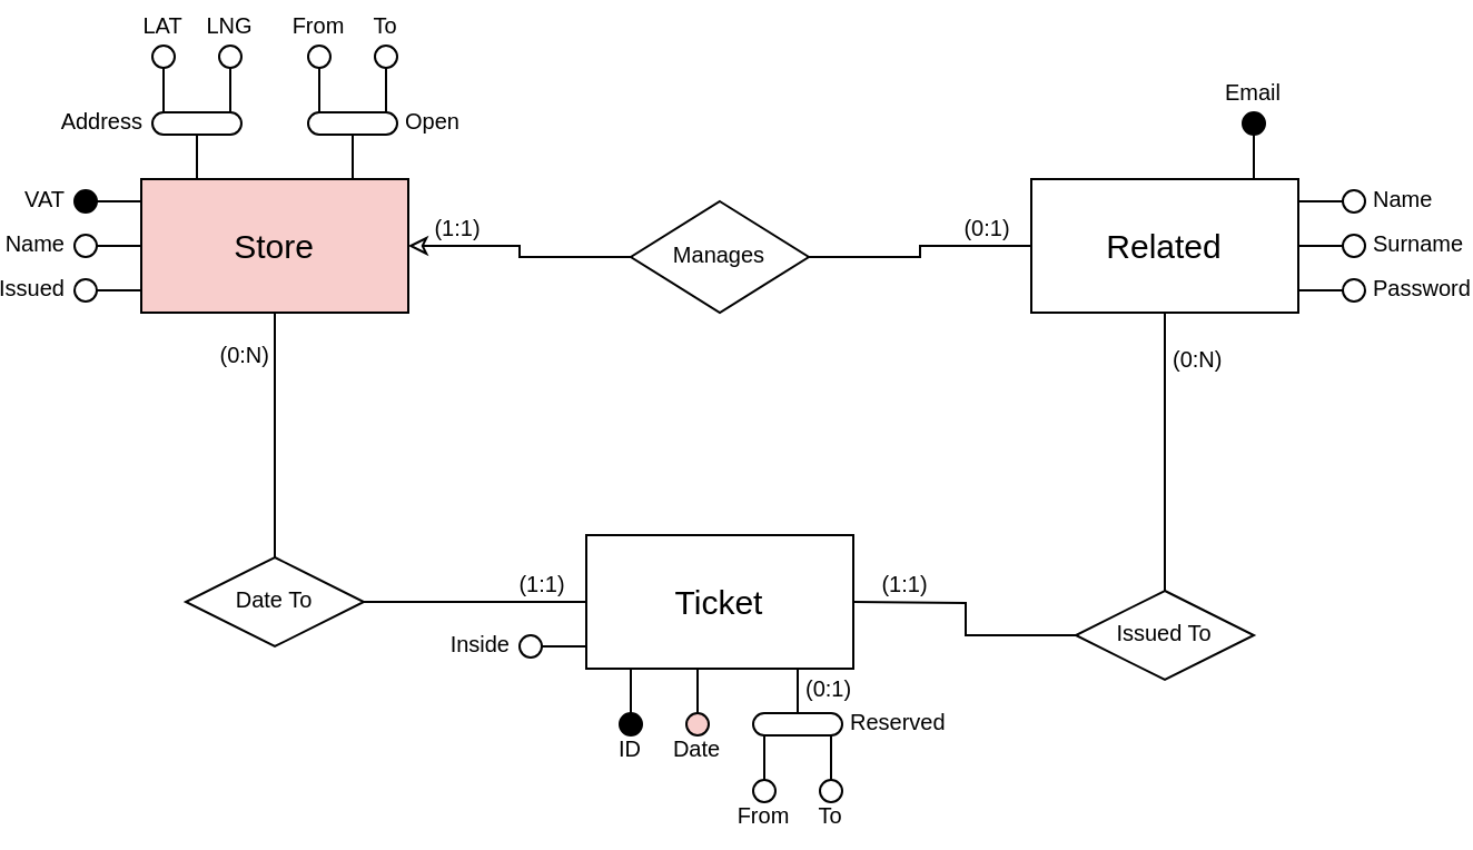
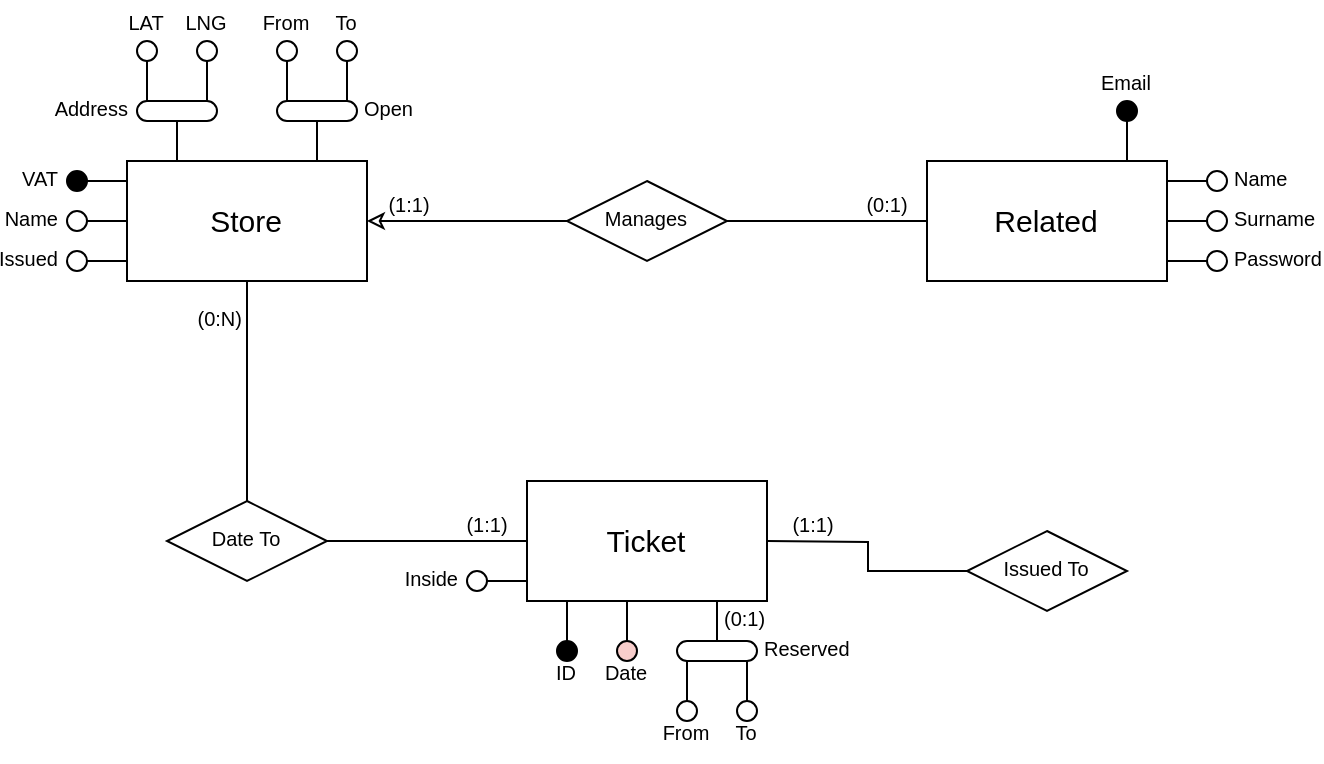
- <mxCell id="14" value="Store" style="whiteSpace=wrap;html=1;align=center;fontSize=15;fillColor=#f8cecc;" parent="1" vertex="1"><mxGeometry x="50" y="80" width="120" height="60" as="geometry" /></mxCell>
+ <mxCell id="14" value="Store" style="whiteSpace=wrap;html=1;align=center;fontSize=15;" parent="1" vertex="1"><mxGeometry x="50" y="80" width="120" height="60" as="geometry" /></mxCell>
- <mxCell id="45" value="Manages" style="shape=rhombus;perimeter=rhombusPerimeter;whiteSpace=wrap;html=1;align=center;fontSize=10;fillColor=#FFFFFF;spacingBottom=2;" parent="1" vertex="1"><mxGeometry x="270" y="90" width="80" height="50" as="geometry" /></mxCell>
+ <mxCell id="45" value="Manages" style="shape=rhombus;perimeter=rhombusPerimeter;whiteSpace=wrap;html=1;align=center;fontSize=10;fillColor=#FFFFFF;spacingBottom=2;" parent="1" vertex="1"><mxGeometry x="270" y="90" width="80" height="40" as="geometry" /></mxCell>
- <mxCell id="46" style="edgeStyle=orthogonalEdgeStyle;rounded=0;orthogonalLoop=1;jettySize=auto;html=1;entryX=0.5;entryY=1;entryDx=0;entryDy=0;endArrow=none;endFill=0;fontSize=10;" parent="1" source="50" target="21" edge="1"><mxGeometry relative="1" as="geometry" /></mxCell>
- <mxCell id="47" value="(0:N)" style="edgeLabel;html=1;align=left;verticalAlign=middle;resizable=0;points=[];fontSize=10;labelPosition=right;verticalLabelPosition=middle;spacingBottom=2;spacingLeft=2;" parent="46" vertex="1" connectable="0"><mxGeometry x="0.738" relative="1" as="geometry"><mxPoint y="5.43" as="offset" /></mxGeometry></mxCell>
